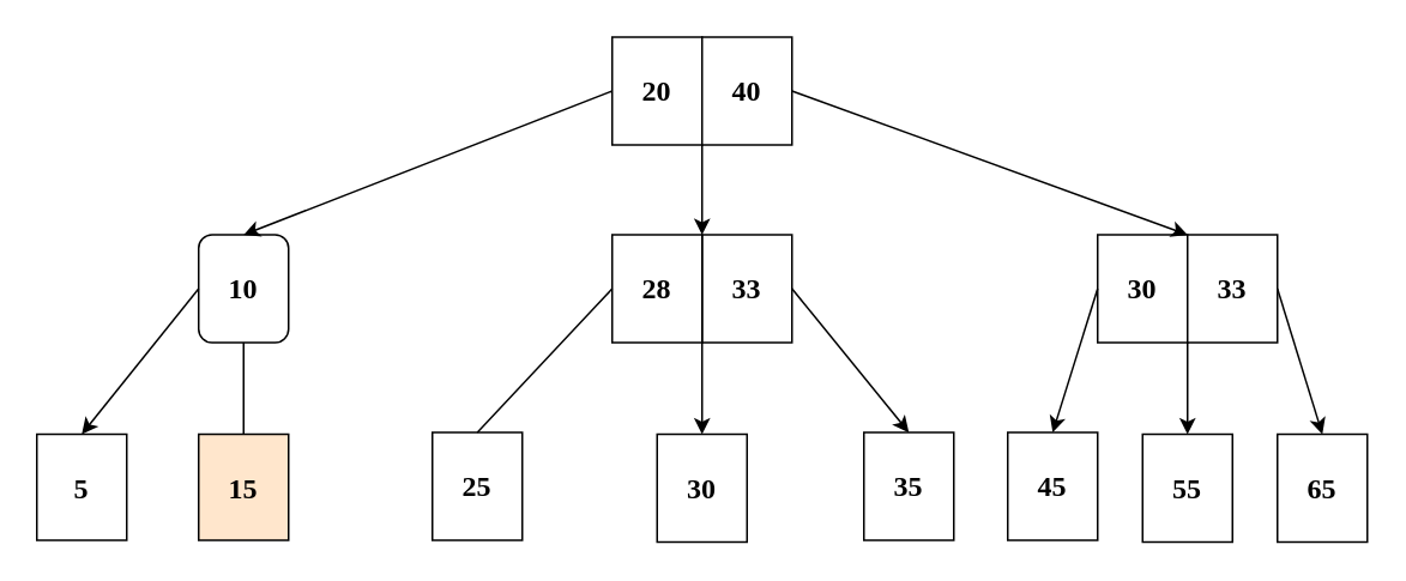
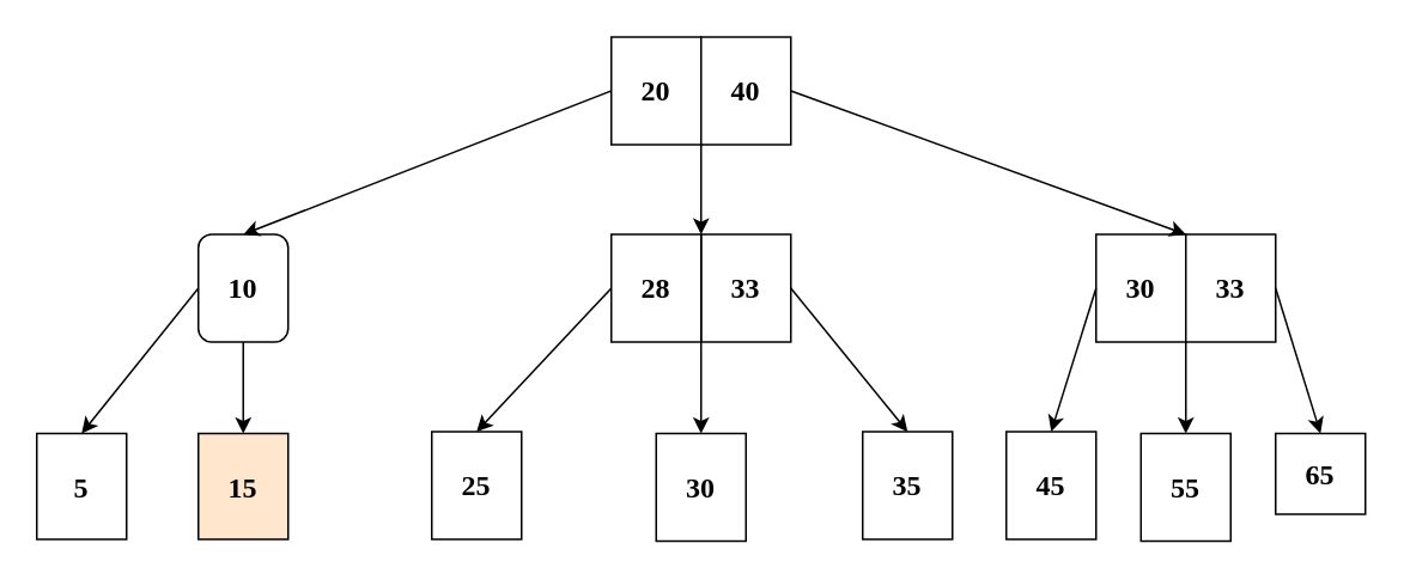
- <mxCell id="5" style="edgeStyle=orthogonalEdgeStyle;rounded=0;orthogonalLoop=1;jettySize=auto;html=1;exitX=0.5;exitY=1;exitDx=0;exitDy=0;entryX=0.5;entryY=0;entryDx=0;entryDy=0;endArrow=none;" edge="1" parent="1" source="6" target="8"><mxGeometry relative="1" as="geometry" /></mxCell>
+ <mxCell id="5" style="edgeStyle=orthogonalEdgeStyle;rounded=0;orthogonalLoop=1;jettySize=auto;html=1;exitX=0.5;exitY=1;exitDx=0;exitDy=0;entryX=0.5;entryY=0;entryDx=0;entryDy=0;" edge="1" parent="1" source="6" target="8"><mxGeometry relative="1" as="geometry" /></mxCell>
- <mxCell id="27" value="" style="endArrow=none;html=1;rounded=0;exitX=0;exitY=0.5;exitDx=0;exitDy=0;entryX=0.5;entryY=0;entryDx=0;entryDy=0;" edge="1" parent="1" source="13" target="12"><mxGeometry width="50" height="50" relative="1" as="geometry"><mxPoint x="430" y="280" as="sourcePoint" /><mxPoint x="480" y="230" as="targetPoint" /></mxGeometry></mxCell>
+ <mxCell id="27" value="" style="endArrow=classic;html=1;rounded=0;exitX=0;exitY=0.5;exitDx=0;exitDy=0;entryX=0.5;entryY=0;entryDx=0;entryDy=0;" edge="1" parent="1" source="13" target="12"><mxGeometry width="50" height="50" relative="1" as="geometry"><mxPoint x="430" y="280" as="sourcePoint" /><mxPoint x="480" y="230" as="targetPoint" /></mxGeometry></mxCell>
- <mxCell id="23" value="&lt;b&gt;&lt;font face=&quot;Verdana&quot; style=&quot;font-size: 16px;&quot;&gt;65&lt;/font&gt;&lt;/b&gt;" style="rounded=0;whiteSpace=wrap;html=1;" vertex="1" parent="1"><mxGeometry x="710" y="241" width="50" height="60" as="geometry" /></mxCell>
+ <mxCell id="23" value="&lt;b&gt;&lt;font face=&quot;Verdana&quot; style=&quot;font-size: 16px;&quot;&gt;65&lt;/font&gt;&lt;/b&gt;" style="rounded=0;whiteSpace=wrap;html=1;" vertex="1" parent="1"><mxGeometry x="710" y="241" width="50" height="45" as="geometry" /></mxCell>
